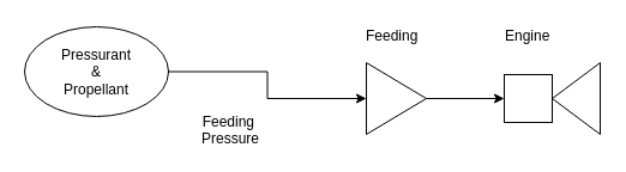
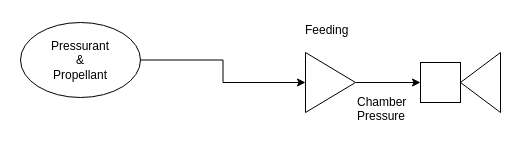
- <mxCell id="8" value="Engine" style="text;html=1;resizable=0;points=[];autosize=1;align=left;verticalAlign=top;spacingTop=-4;" vertex="1" parent="1"><mxGeometry x="419" y="20" width="50" height="20" as="geometry" /></mxCell>
- <mxCell id="10" value="&lt;div style=&quot;text-align: center&quot;&gt;&lt;span&gt;Feeding&amp;nbsp;&lt;/span&gt;&lt;/div&gt;&lt;div style=&quot;text-align: center&quot;&gt;&lt;span&gt;Pressure&lt;/span&gt;&lt;/div&gt;" style="text;html=1;resizable=0;points=[];autosize=1;align=left;verticalAlign=top;spacingTop=-4;" vertex="1" parent="1"><mxGeometry x="166" y="92" width="60" height="30" as="geometry" /></mxCell>
+ <mxCell id="11" value="Chamber&lt;br&gt;Pressure&lt;br&gt;" style="text;html=1;resizable=0;points=[];autosize=1;align=left;verticalAlign=top;spacingTop=-4;" vertex="1" parent="1"><mxGeometry x="355" y="92" width="60" height="30" as="geometry" /></mxCell>
